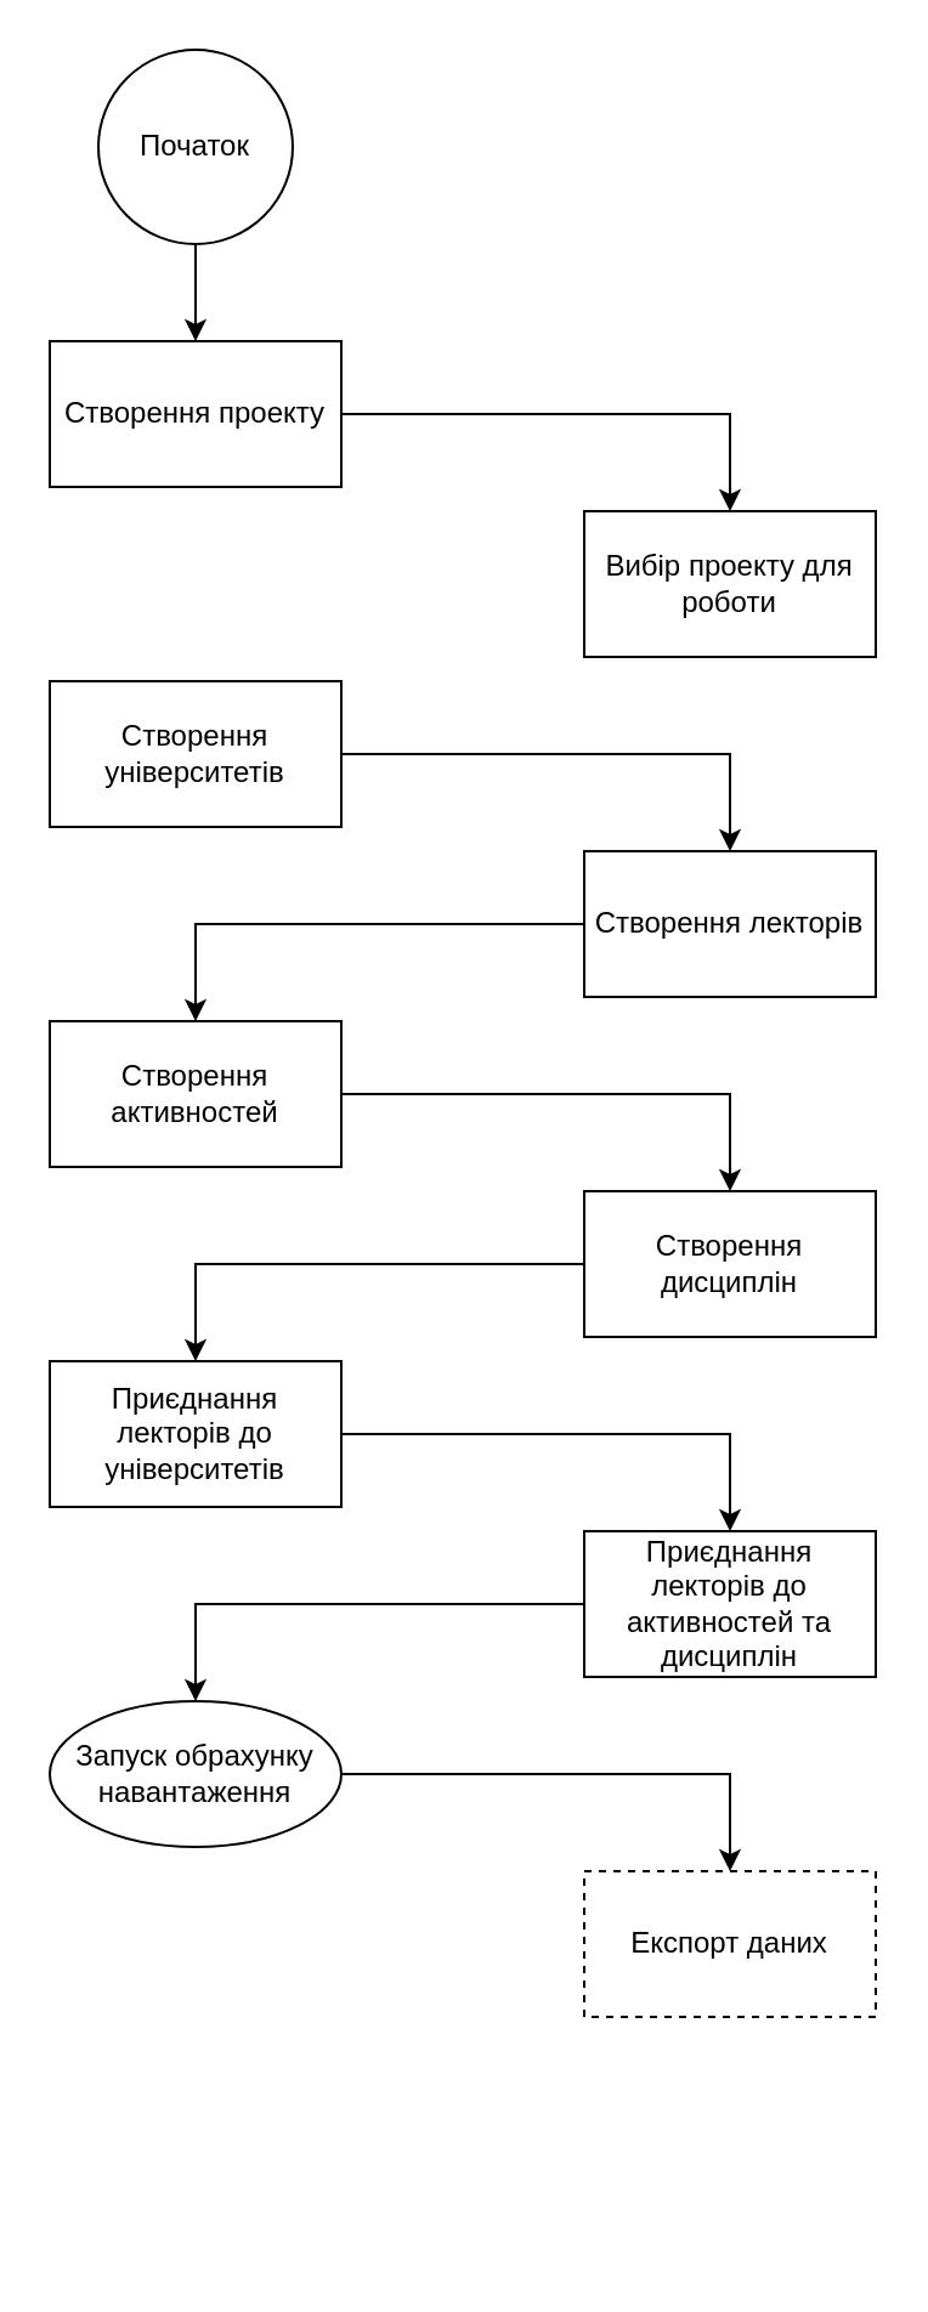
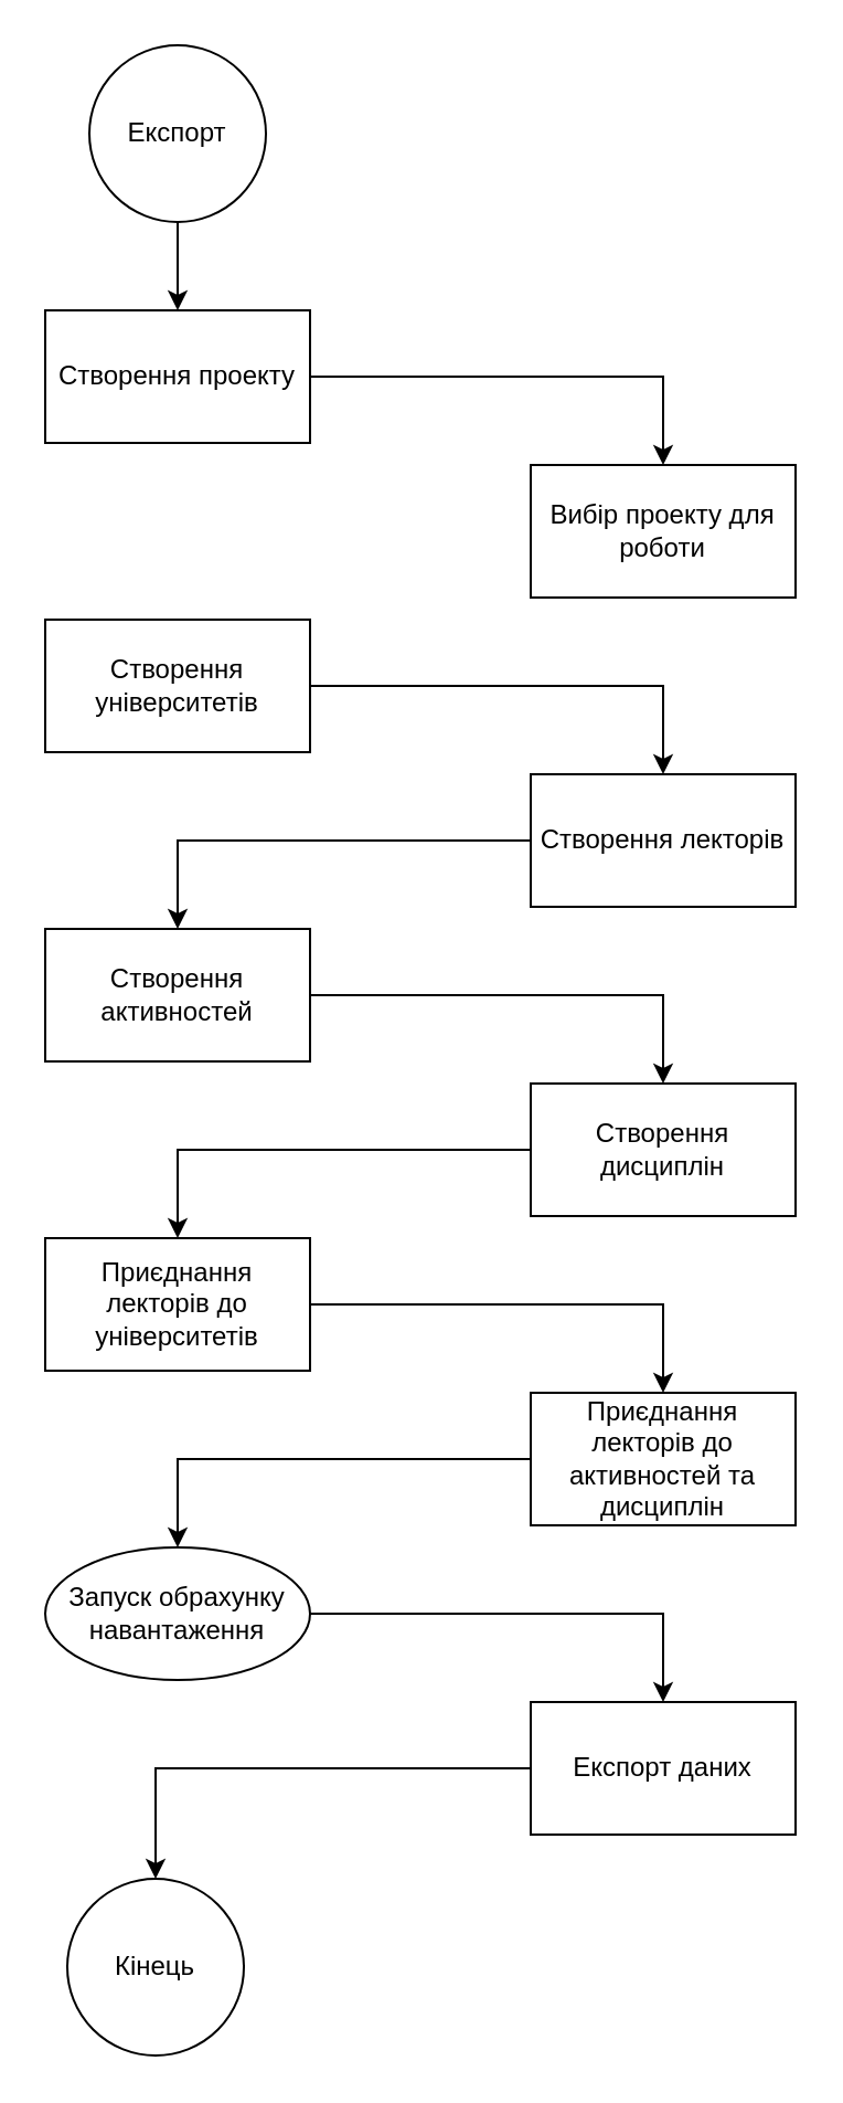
- <mxCell id="3" value="Початок" style="ellipse;whiteSpace=wrap;html=1;aspect=fixed;" vertex="1" parent="1"><mxGeometry x="40" y="20" width="80" height="80" as="geometry" /></mxCell>
+ <mxCell id="3" value="Експорт" style="ellipse;whiteSpace=wrap;html=1;aspect=fixed;" vertex="1" parent="1"><mxGeometry x="40" y="20" width="80" height="80" as="geometry" /></mxCell>
+ <mxCell id="21" style="edgeStyle=orthogonalEdgeStyle;rounded=0;orthogonalLoop=1;jettySize=auto;html=1;entryX=0.5;entryY=0;entryDx=0;entryDy=0;" edge="1" parent="1" source="22" target="23"><mxGeometry relative="1" as="geometry" /></mxCell>
- <mxCell id="22" value="Експорт даних" style="whiteSpace=wrap;html=1;dashed=1;" vertex="1" parent="1"><mxGeometry x="240" y="770" width="120" height="60" as="geometry" /></mxCell>
+ <mxCell id="22" value="Експорт даних" style="whiteSpace=wrap;html=1;" vertex="1" parent="1"><mxGeometry x="240" y="770" width="120" height="60" as="geometry" /></mxCell>
+ <mxCell id="23" value="Кінець" style="ellipse;whiteSpace=wrap;html=1;aspect=fixed;" vertex="1" parent="1"><mxGeometry x="30" y="850" width="80" height="80" as="geometry" /></mxCell>
